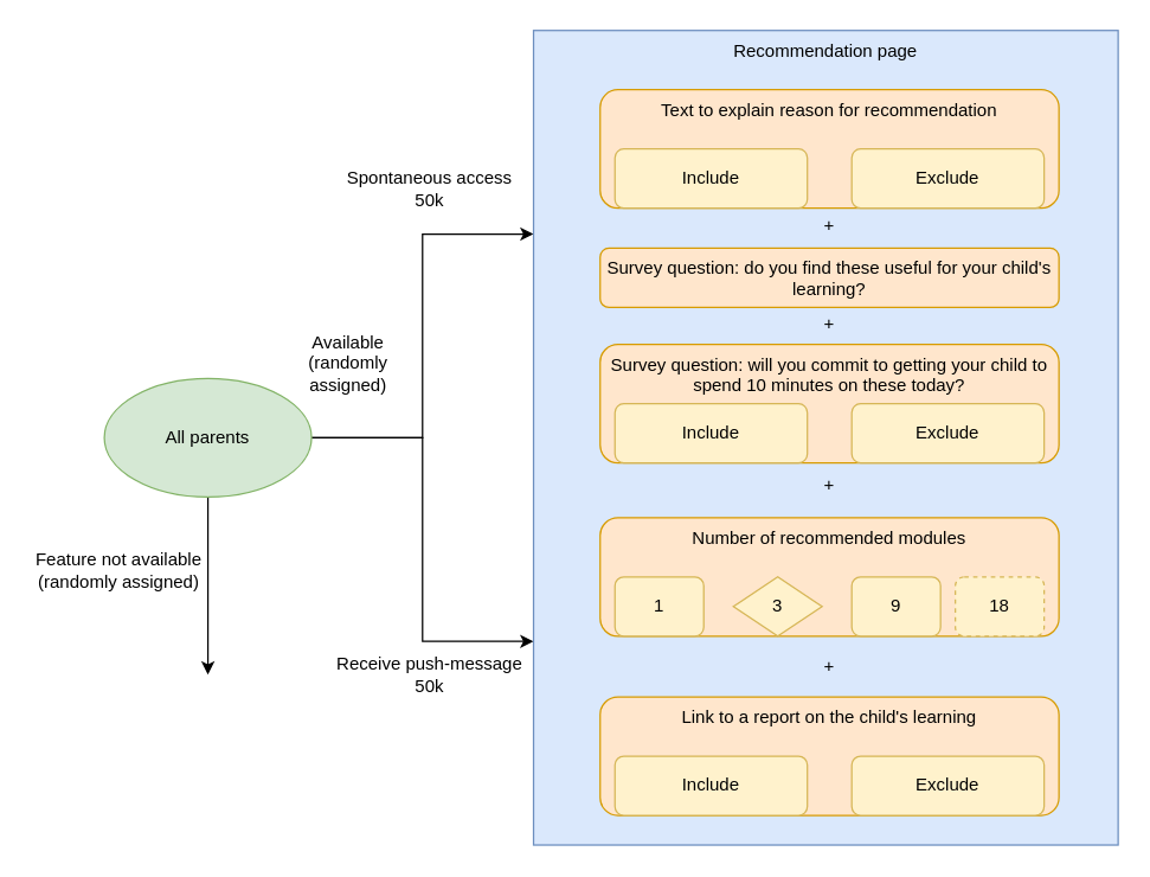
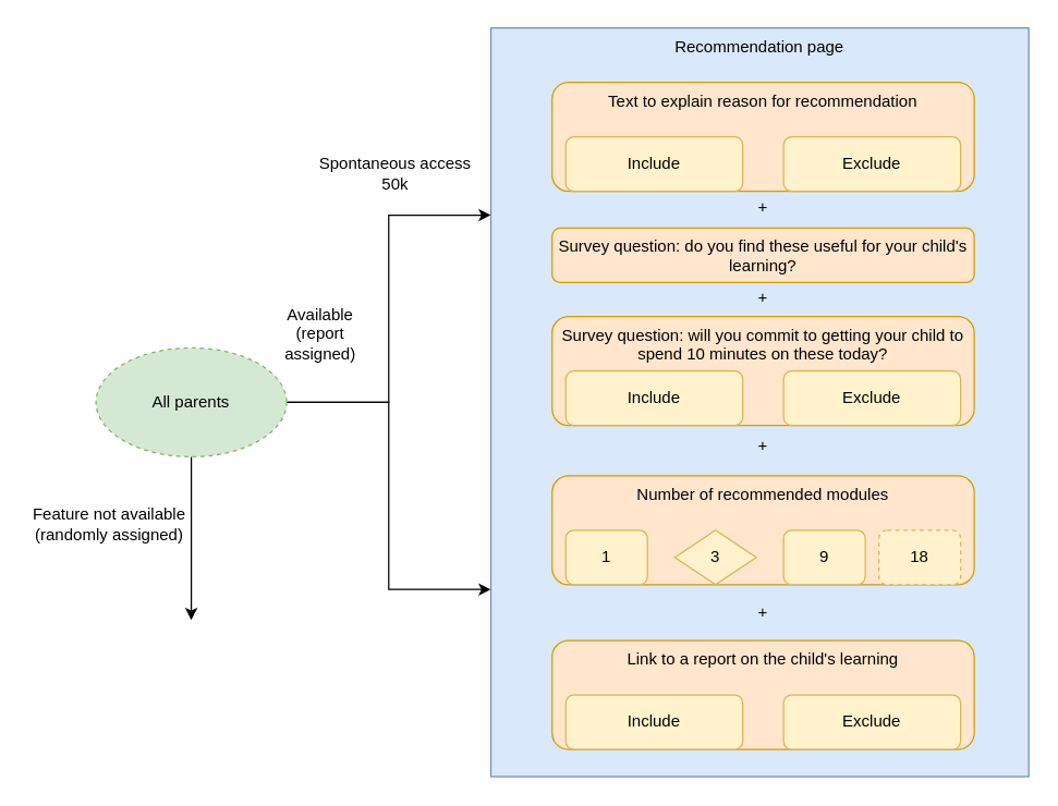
- <mxCell id="7" value="Available (randomly assigned)" style="text;html=1;strokeColor=none;fillColor=none;align=center;verticalAlign=middle;whiteSpace=wrap;rounded=0;" parent="1" vertex="1"><mxGeometry x="200" y="235" width="70" height="20" as="geometry" /></mxCell>
+ <mxCell id="7" value="Available (report assigned)" style="text;html=1;strokeColor=none;fillColor=none;align=center;verticalAlign=middle;whiteSpace=wrap;rounded=0;" parent="1" vertex="1"><mxGeometry x="200" y="235" width="70" height="20" as="geometry" /></mxCell>
- <mxCell id="5" value="All parents" style="ellipse;whiteSpace=wrap;html=1;fillColor=#d5e8d4;strokeColor=#82b366;" parent="1" vertex="1"><mxGeometry x="70" y="255" width="140" height="80" as="geometry" /></mxCell>
+ <mxCell id="5" value="All parents" style="ellipse;whiteSpace=wrap;html=1;fillColor=#d5e8d4;strokeColor=#82b366;dashed=1;" parent="1" vertex="1"><mxGeometry x="70" y="255" width="140" height="80" as="geometry" /></mxCell>
- <mxCell id="8" value="Receive push-message&lt;br&gt;50k" style="text;html=1;strokeColor=none;fillColor=none;align=center;verticalAlign=middle;whiteSpace=wrap;rounded=0;" parent="1" vertex="1"><mxGeometry x="220" y="445" width="140" height="20" as="geometry" /></mxCell>
